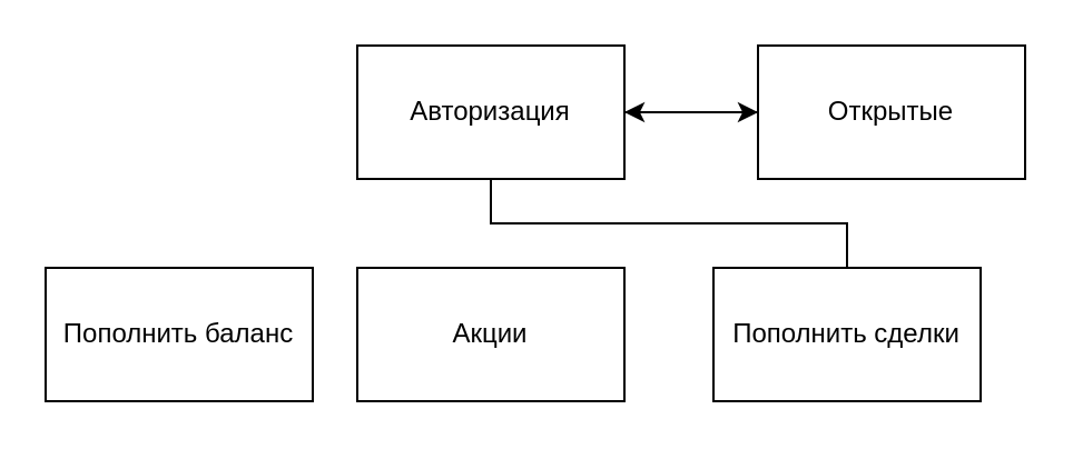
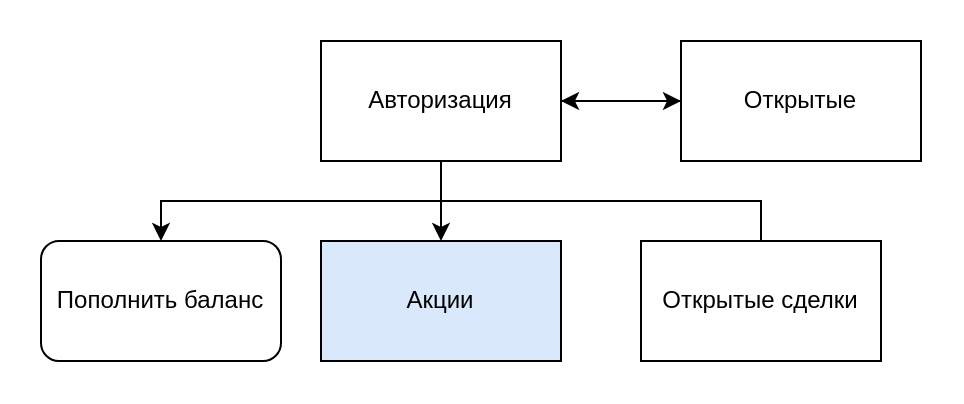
+ <mxCell id="5" style="edgeStyle=orthogonalEdgeStyle;rounded=0;orthogonalLoop=1;jettySize=auto;html=1;exitX=0.5;exitY=1;exitDx=0;exitDy=0;" edge="1" parent="1" source="6" target="11"><mxGeometry relative="1" as="geometry" /></mxCell>
+ <mxCell id="3" style="edgeStyle=orthogonalEdgeStyle;rounded=0;orthogonalLoop=1;jettySize=auto;html=1;exitX=0.5;exitY=1;exitDx=0;exitDy=0;entryX=0.5;entryY=0;entryDx=0;entryDy=0;" edge="1" parent="1" source="6" target="9"><mxGeometry relative="1" as="geometry" /></mxCell>
- <mxCell id="11" value="Пополнить баланс" style="rounded=0;whiteSpace=wrap;html=1;" vertex="1" parent="1"><mxGeometry x="20" y="120" width="120" height="60" as="geometry" /></mxCell>
+ <mxCell id="11" value="Пополнить баланс" style="whiteSpace=wrap;html=1;rounded=1;" vertex="1" parent="1"><mxGeometry x="20" y="120" width="120" height="60" as="geometry" /></mxCell>
- <mxCell id="9" value="Акции" style="rounded=0;whiteSpace=wrap;html=1;" vertex="1" parent="1"><mxGeometry x="160" y="120" width="120" height="60" as="geometry" /></mxCell>
+ <mxCell id="9" value="Акции" style="rounded=0;whiteSpace=wrap;html=1;fillColor=#dae8fc;" vertex="1" parent="1"><mxGeometry x="160" y="120" width="120" height="60" as="geometry" /></mxCell>
- <mxCell id="10" value="Пополнить сделки" style="rounded=0;whiteSpace=wrap;html=1;" vertex="1" parent="1"><mxGeometry x="320" y="120" width="120" height="60" as="geometry" /></mxCell>
+ <mxCell id="10" value="Открытые сделки" style="rounded=0;whiteSpace=wrap;html=1;" vertex="1" parent="1"><mxGeometry x="320" y="120" width="120" height="60" as="geometry" /></mxCell>
